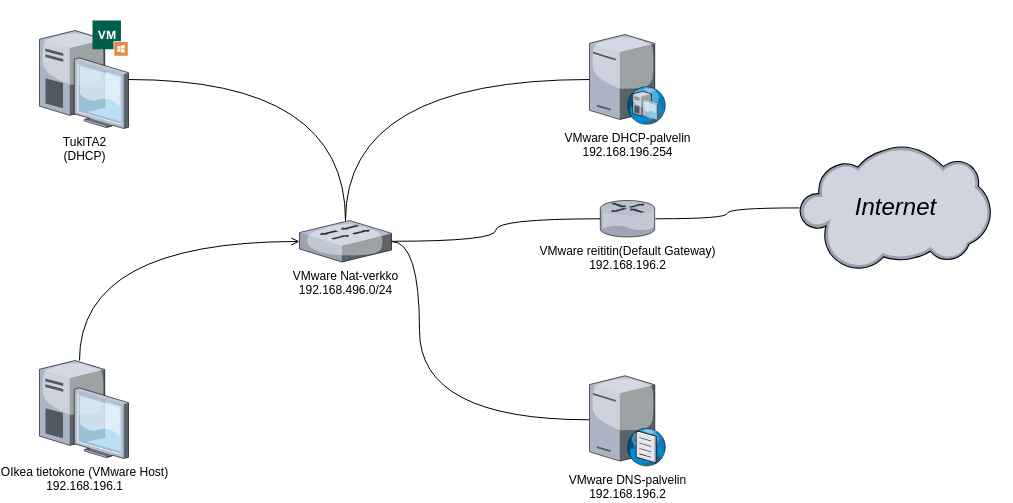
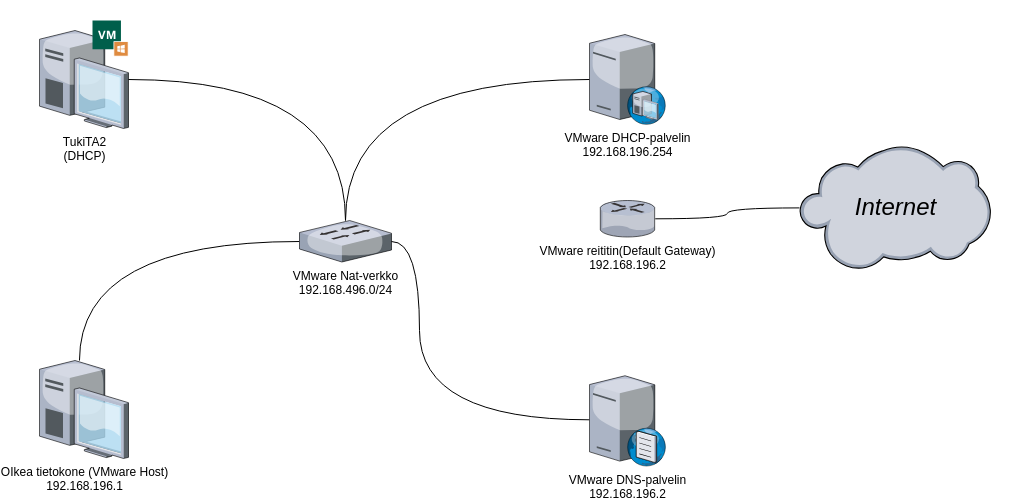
- <mxCell id="14" style="edgeStyle=orthogonalEdgeStyle;curved=1;orthogonalLoop=1;jettySize=auto;html=1;endArrow=none;endFill=0;fontSize=24;" edge="1" parent="1" source="15" target="7"><mxGeometry relative="1" as="geometry" /></mxCell>
- <mxCell id="5" style="edgeStyle=orthogonalEdgeStyle;curved=1;orthogonalLoop=1;jettySize=auto;html=1;endArrow=open;endFill=0;fontSize=24;exitX=0.456;exitY=0.063;exitDx=0;exitDy=0;exitPerimeter=0;" edge="1" parent="1" source="6" target="7"><mxGeometry relative="1" as="geometry"><Array as="points"><mxPoint x="60" y="241" /></Array></mxGeometry></mxCell>
+ <mxCell id="5" style="edgeStyle=orthogonalEdgeStyle;curved=1;orthogonalLoop=1;jettySize=auto;html=1;endArrow=none;endFill=0;fontSize=24;exitX=0.456;exitY=0.063;exitDx=0;exitDy=0;exitPerimeter=0;" edge="1" parent="1" source="6" target="7"><mxGeometry relative="1" as="geometry"><Array as="points"><mxPoint x="60" y="241" /></Array></mxGeometry></mxCell>
